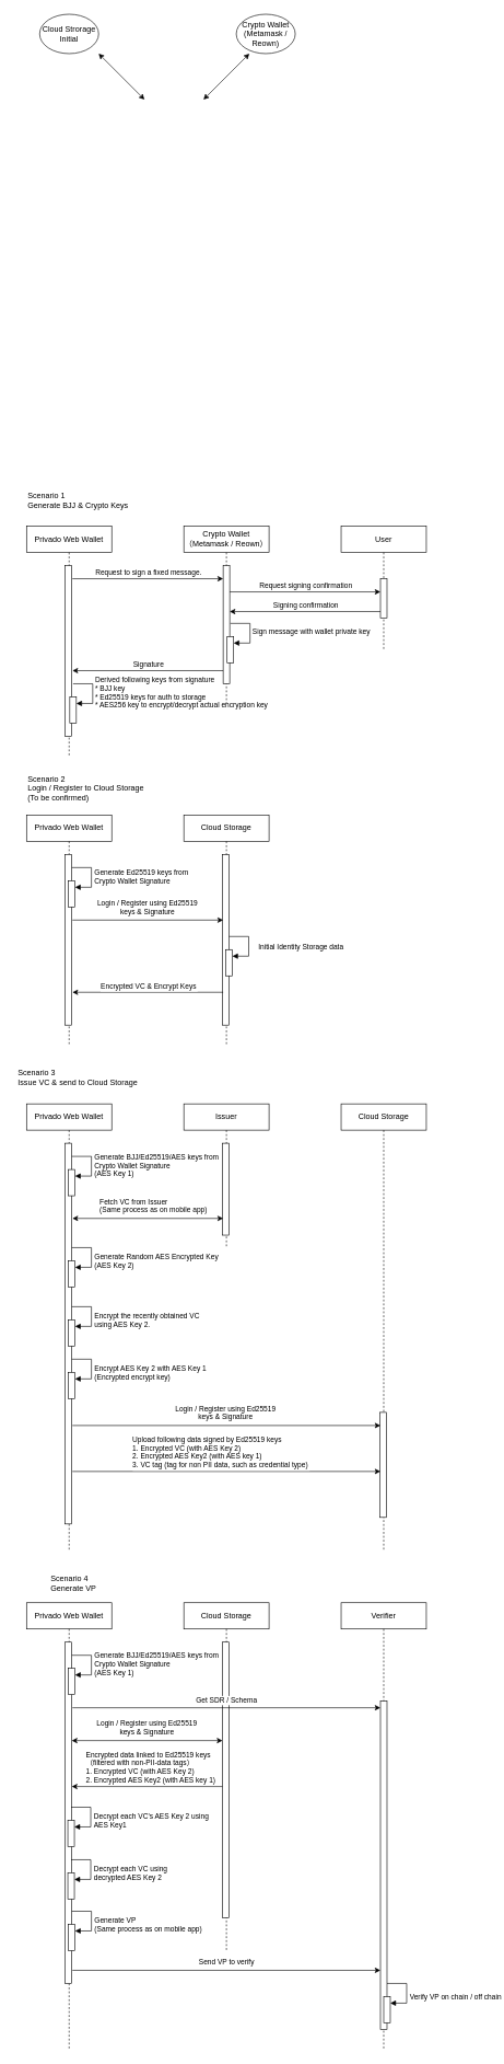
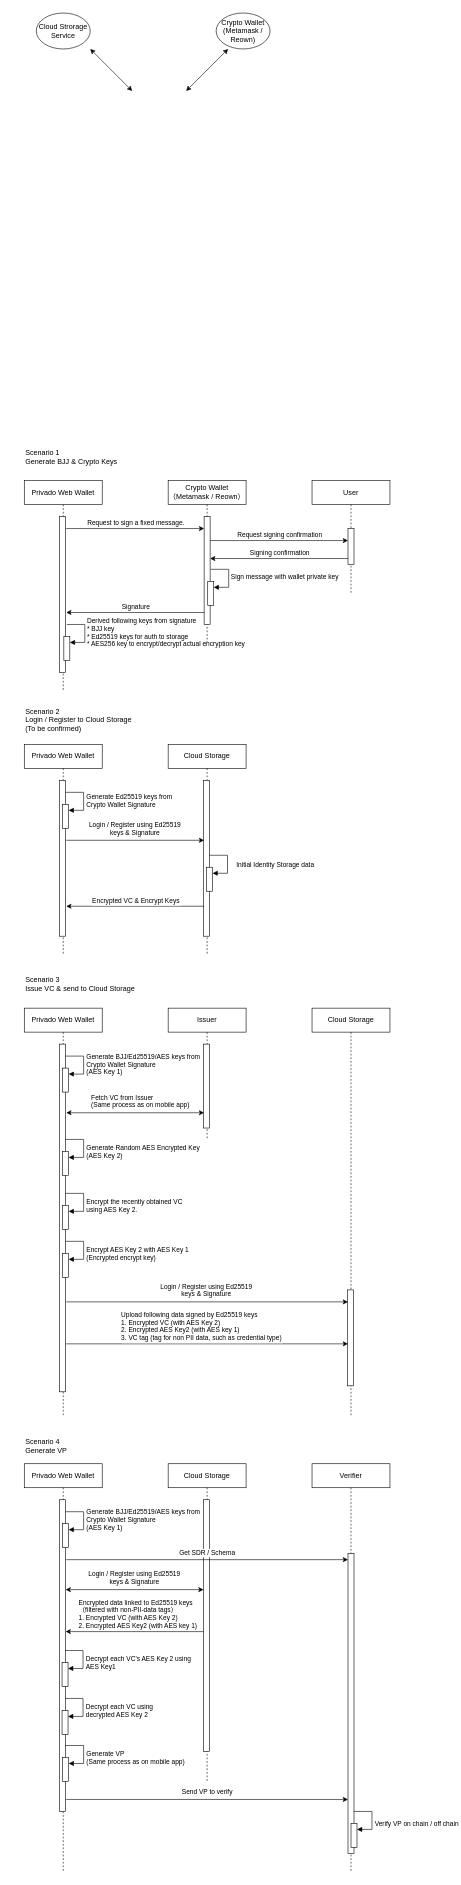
- <mxCell id="3" value="Cloud Strorage Initial" style="ellipse;whiteSpace=wrap;html=1;" vertex="1" parent="1"><mxGeometry x="60" y="20" width="90" height="60" as="geometry" /></mxCell>
+ <mxCell id="3" value="Cloud Strorage Service" style="ellipse;whiteSpace=wrap;html=1;" vertex="1" parent="1"><mxGeometry x="60" y="20" width="90" height="60" as="geometry" /></mxCell>
- <mxCell id="39" value="Scenario 3&lt;div&gt;Issue VC &amp;amp; send to Cloud Storage&amp;nbsp;&lt;/div&gt;" style="text;html=1;align=left;verticalAlign=middle;resizable=0;points=[];autosize=1;strokeColor=none;fillColor=none;" vertex="1" parent="1"><mxGeometry x="25" y="1620" width="210" height="40" as="geometry" /></mxCell>
+ <mxCell id="39" value="Scenario 3&lt;div&gt;Issue VC &amp;amp; send to Cloud Storage&amp;nbsp;&lt;/div&gt;" style="text;html=1;align=left;verticalAlign=middle;resizable=0;points=[];autosize=1;strokeColor=none;fillColor=none;" vertex="1" parent="1"><mxGeometry x="40" y="1620" width="210" height="40" as="geometry" /></mxCell>
- <mxCell id="60" value="Scenario 4&lt;div&gt;Generate VP&lt;/div&gt;" style="text;html=1;align=left;verticalAlign=middle;resizable=0;points=[];autosize=1;strokeColor=none;fillColor=none;" vertex="1" parent="1"><mxGeometry x="75" y="2390" width="90" height="40" as="geometry" /></mxCell>
+ <mxCell id="60" value="Scenario 4&lt;div&gt;Generate VP&lt;/div&gt;" style="text;html=1;align=left;verticalAlign=middle;resizable=0;points=[];autosize=1;strokeColor=none;fillColor=none;" vertex="1" parent="1"><mxGeometry x="40" y="2390" width="90" height="40" as="geometry" /></mxCell>
